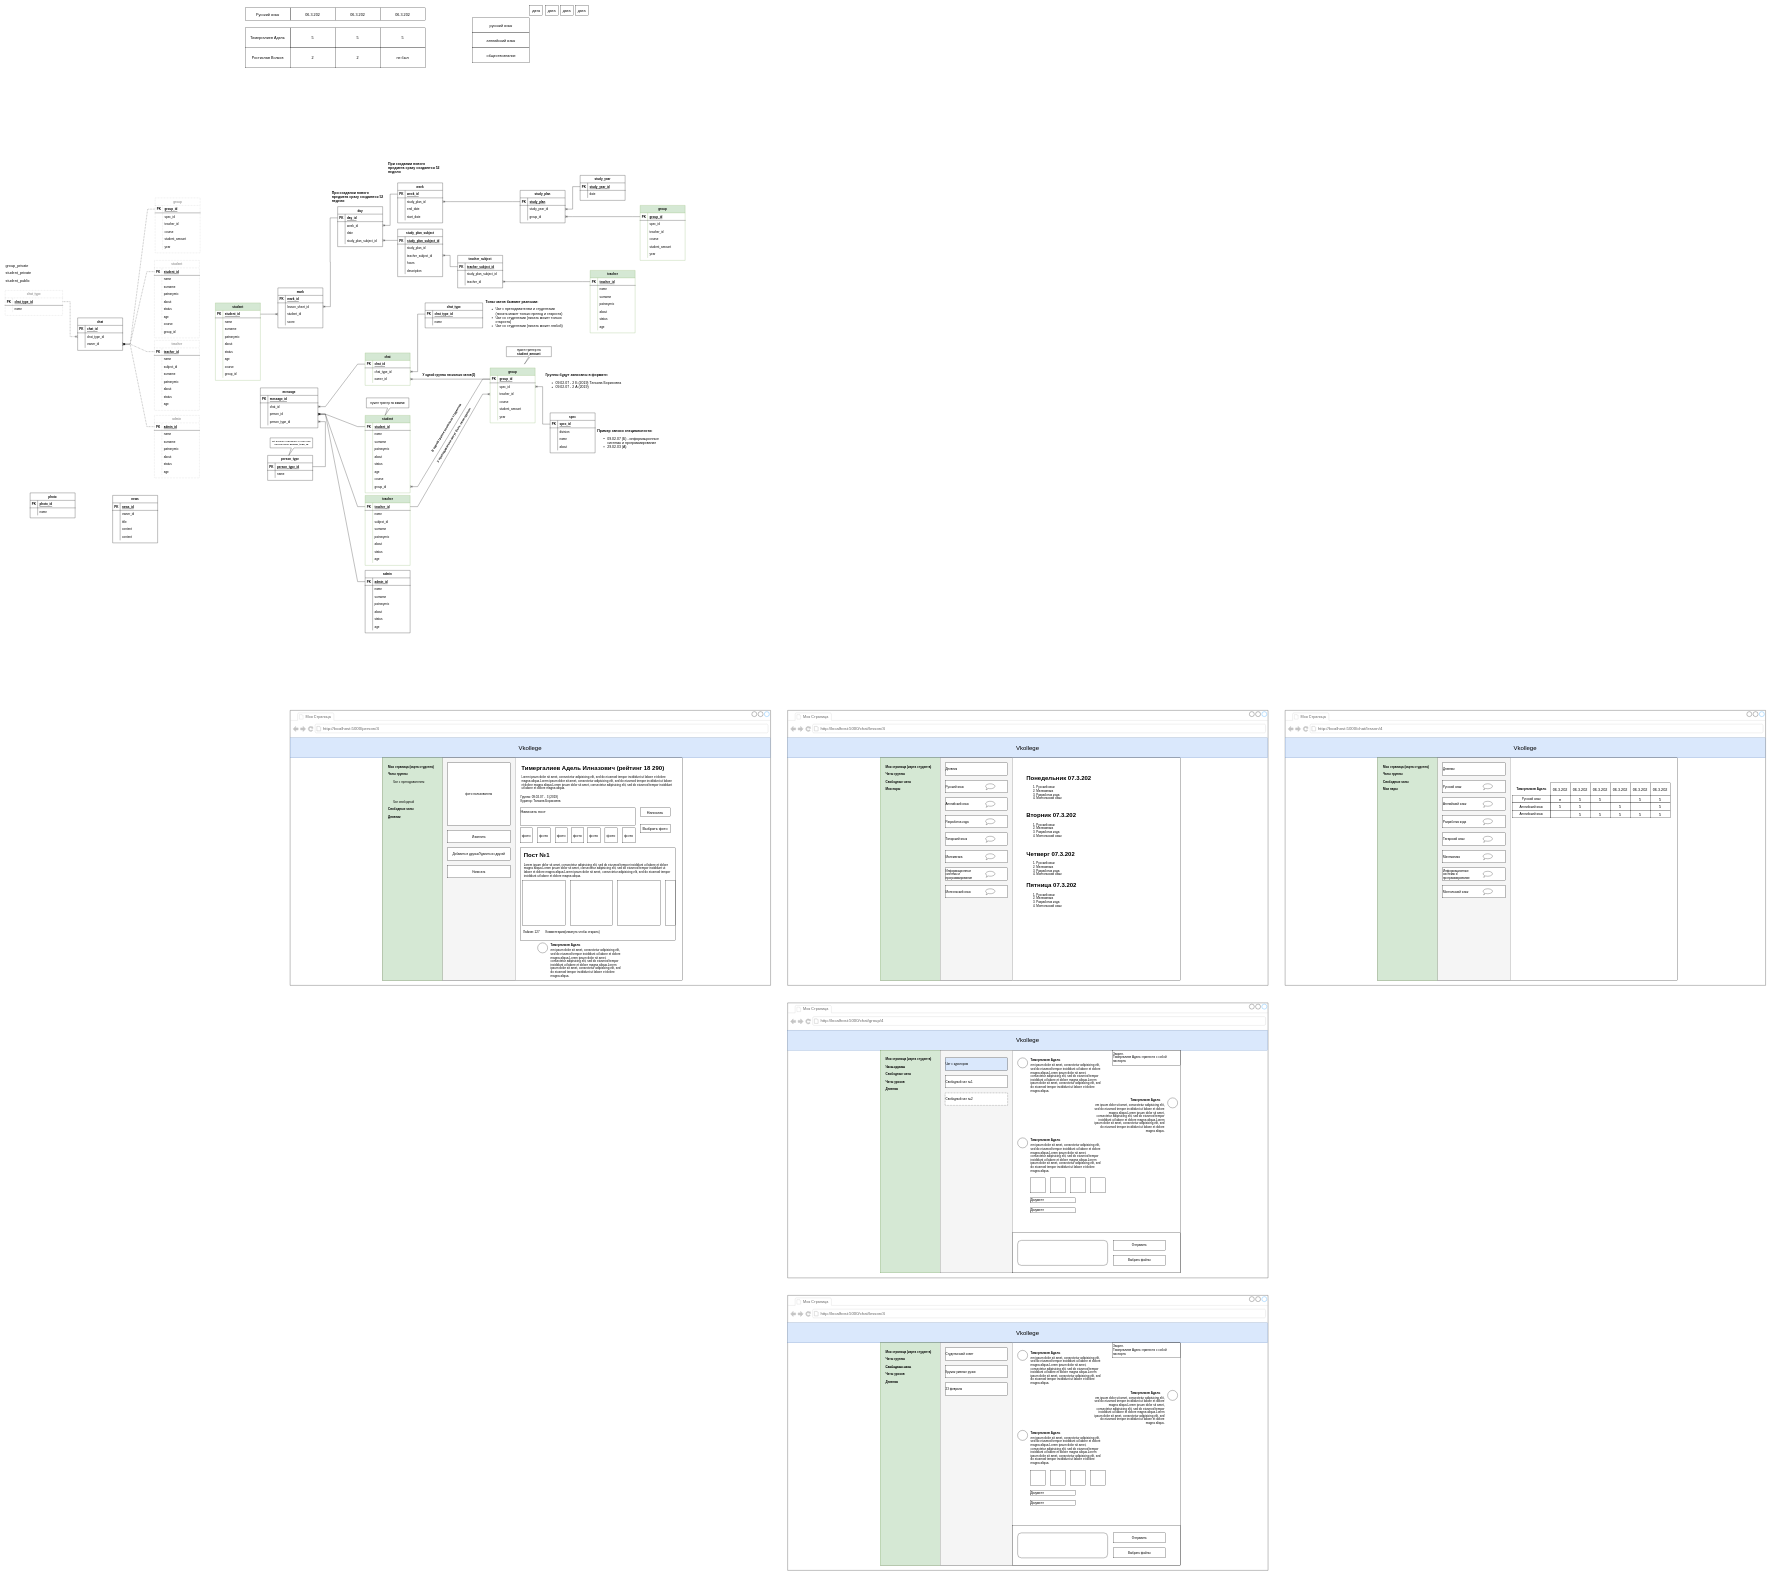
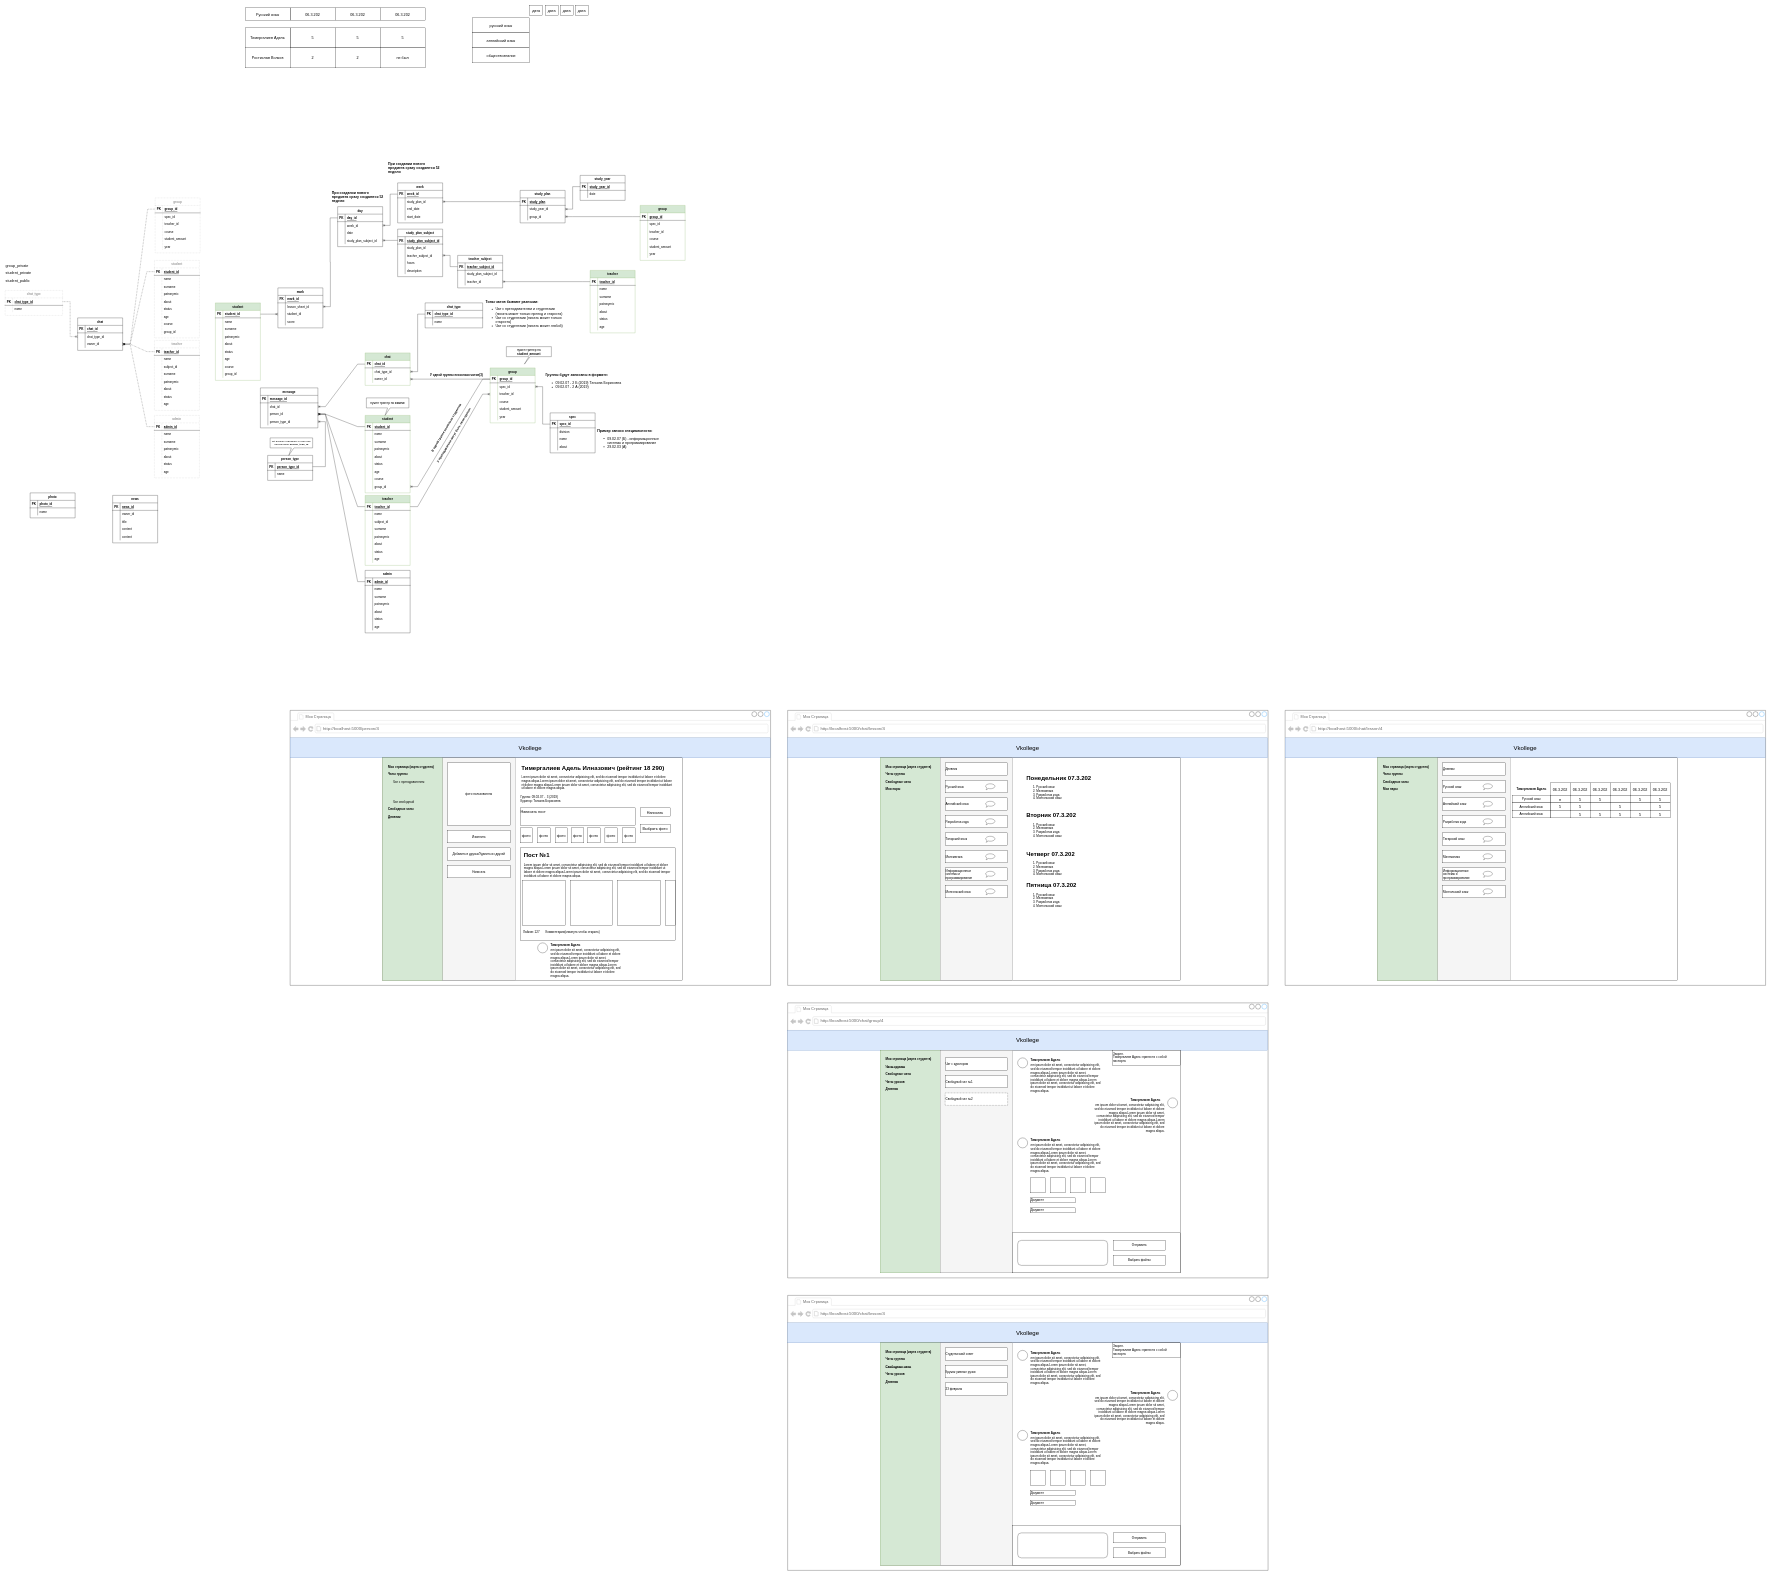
- <mxCell id="111" value="&lt;span style=&quot;text-align: left&quot;&gt;У одной группы несколько чатов(3)&lt;/span&gt;" style="text;html=1;align=center;verticalAlign=middle;resizable=0;points=[];autosize=1;strokeColor=none;fillColor=none;fontStyle=1" parent="1" vertex="1"><mxGeometry x="1680" y="1490" width="230" height="20" as="geometry" /></mxCell>
+ <mxCell id="111" value="&lt;span style=&quot;text-align: left&quot;&gt;У одной группы несколько чатов(3)&lt;/span&gt;" style="text;html=1;align=center;verticalAlign=middle;resizable=0;points=[];autosize=1;strokeColor=none;fillColor=none;fontStyle=1" parent="1" vertex="1"><mxGeometry x="1710" y="1490" width="230" height="20" as="geometry" /></mxCell>
- <mxCell id="584" value="Чат с куратором" style="rounded=0;whiteSpace=wrap;html=1;align=left;fillColor=#dae8fc;" vertex="1" parent="567"><mxGeometry x="630" y="220" width="250" height="50" as="geometry" /></mxCell>
+ <mxCell id="584" value="Чат с куратором" style="rounded=0;whiteSpace=wrap;html=1;align=left;" vertex="1" parent="567"><mxGeometry x="630" y="220" width="250" height="50" as="geometry" /></mxCell>
